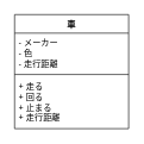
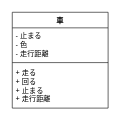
- <mxCell id="3" value="- メーカー&lt;div&gt;- 色&lt;/div&gt;&lt;div&gt;- 走行距離&lt;/div&gt;" style="text;strokeColor=none;fillColor=none;align=left;verticalAlign=top;spacingLeft=4;spacingRight=4;overflow=hidden;rotatable=0;points=[[0,0.5],[1,0.5]];portConstraint=eastwest;whiteSpace=wrap;html=1;" vertex="1" parent="2"><mxGeometry y="26" width="160" height="54" as="geometry" /></mxCell>
+ <mxCell id="3" value="- 止まる&lt;div&gt;- 色&lt;/div&gt;&lt;div&gt;- 走行距離&lt;/div&gt;" style="text;strokeColor=none;fillColor=none;align=left;verticalAlign=top;spacingLeft=4;spacingRight=4;overflow=hidden;rotatable=0;points=[[0,0.5],[1,0.5]];portConstraint=eastwest;whiteSpace=wrap;html=1;" vertex="1" parent="2"><mxGeometry y="26" width="160" height="54" as="geometry" /></mxCell>
